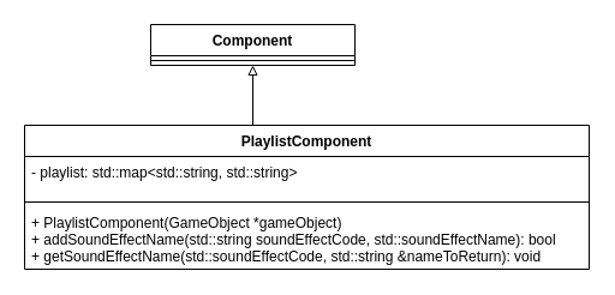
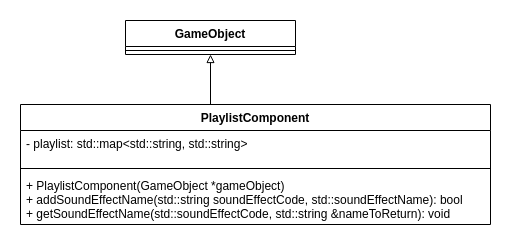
- <mxCell id="7" value="Component" style="swimlane;fontStyle=1;align=center;verticalAlign=top;childLayout=stackLayout;horizontal=1;startSize=26;horizontalStack=0;resizeParent=1;resizeParentMax=0;resizeLast=0;collapsible=1;marginBottom=0;" parent="1" vertex="1"><mxGeometry x="125" y="20" width="170" height="34" as="geometry" /></mxCell>
+ <mxCell id="7" value="GameObject" style="swimlane;fontStyle=1;align=center;verticalAlign=top;childLayout=stackLayout;horizontal=1;startSize=26;horizontalStack=0;resizeParent=1;resizeParentMax=0;resizeLast=0;collapsible=1;marginBottom=0;" parent="1" vertex="1"><mxGeometry x="125" y="20" width="170" height="34" as="geometry" /></mxCell>
